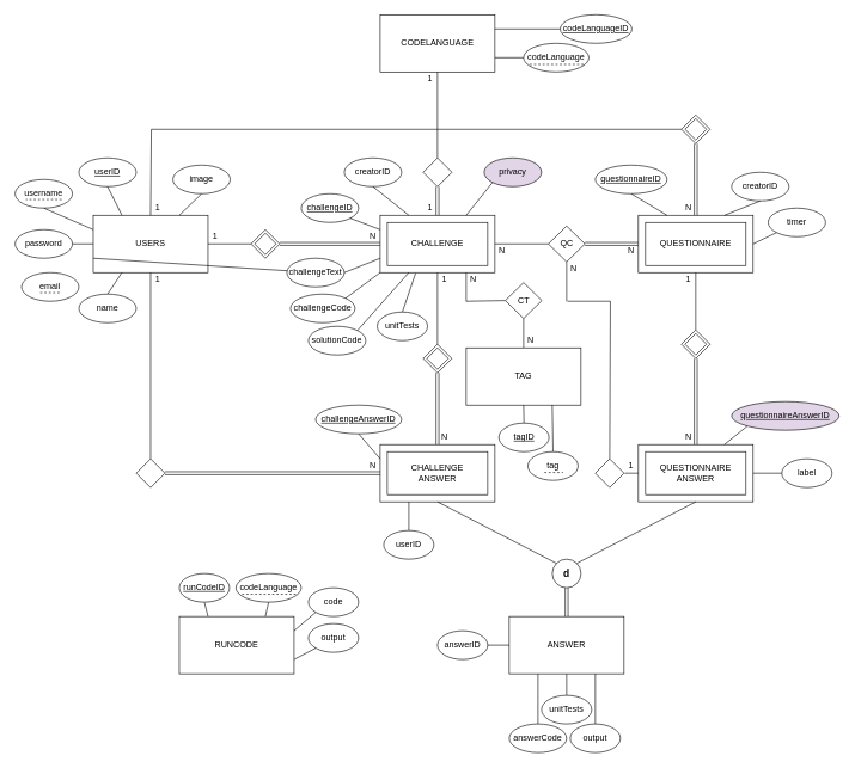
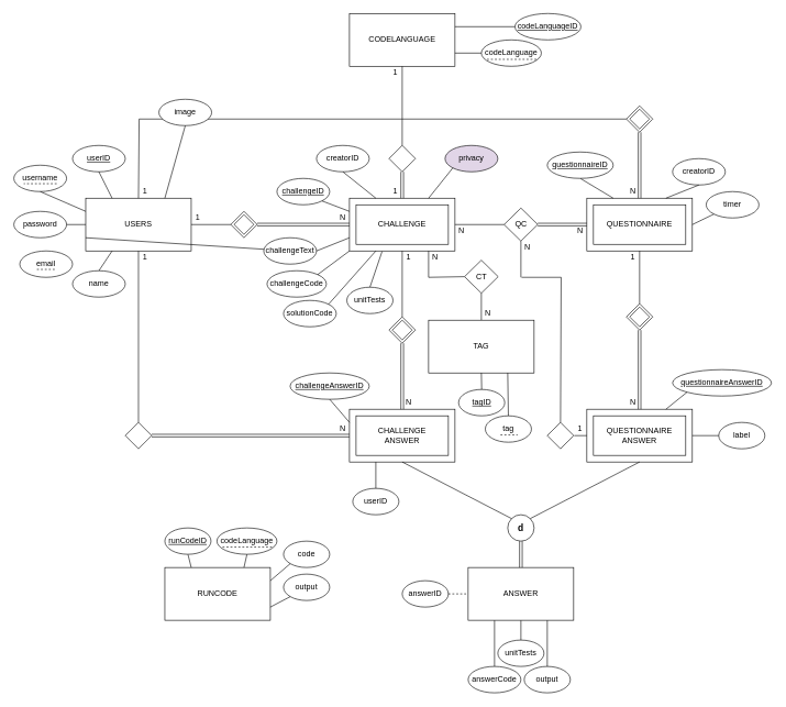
- <mxCell id="110" value="image" style="ellipse;whiteSpace=wrap;html=1;" parent="1" vertex="1"><mxGeometry x="240" y="230" width="80" height="40" as="geometry" /></mxCell>
+ <mxCell id="110" value="image" style="ellipse;whiteSpace=wrap;html=1;" parent="1" vertex="1"><mxGeometry x="240" y="150" width="80" height="40" as="geometry" /></mxCell>
- <mxCell id="53" value="&lt;u&gt;questionnaireAnswerID&lt;/u&gt;" style="ellipse;whiteSpace=wrap;html=1;fillColor=#e1d5e7;" parent="1" vertex="1"><mxGeometry x="1019" y="560" width="150" height="40" as="geometry" /></mxCell>
+ <mxCell id="53" value="&lt;u&gt;questionnaireAnswerID&lt;/u&gt;" style="ellipse;whiteSpace=wrap;html=1;" parent="1" vertex="1"><mxGeometry x="1019" y="560" width="150" height="40" as="geometry" /></mxCell>
- <mxCell id="132" value="" style="endArrow=none;html=1;entryX=0;entryY=0.5;entryDx=0;entryDy=0;exitX=1;exitY=0.5;exitDx=0;exitDy=0;" parent="1" source="131" target="125" edge="1"><mxGeometry width="50" height="50" relative="1" as="geometry"><mxPoint x="570" y="730" as="sourcePoint" /><mxPoint x="620" y="680" as="targetPoint" /></mxGeometry></mxCell>
+ <mxCell id="132" value="" style="endArrow=none;html=1;entryX=0;entryY=0.5;entryDx=0;entryDy=0;exitX=1;exitY=0.5;exitDx=0;exitDy=0;dashed=1;" parent="1" source="131" target="125" edge="1"><mxGeometry width="50" height="50" relative="1" as="geometry"><mxPoint x="570" y="730" as="sourcePoint" /><mxPoint x="620" y="680" as="targetPoint" /></mxGeometry></mxCell>
